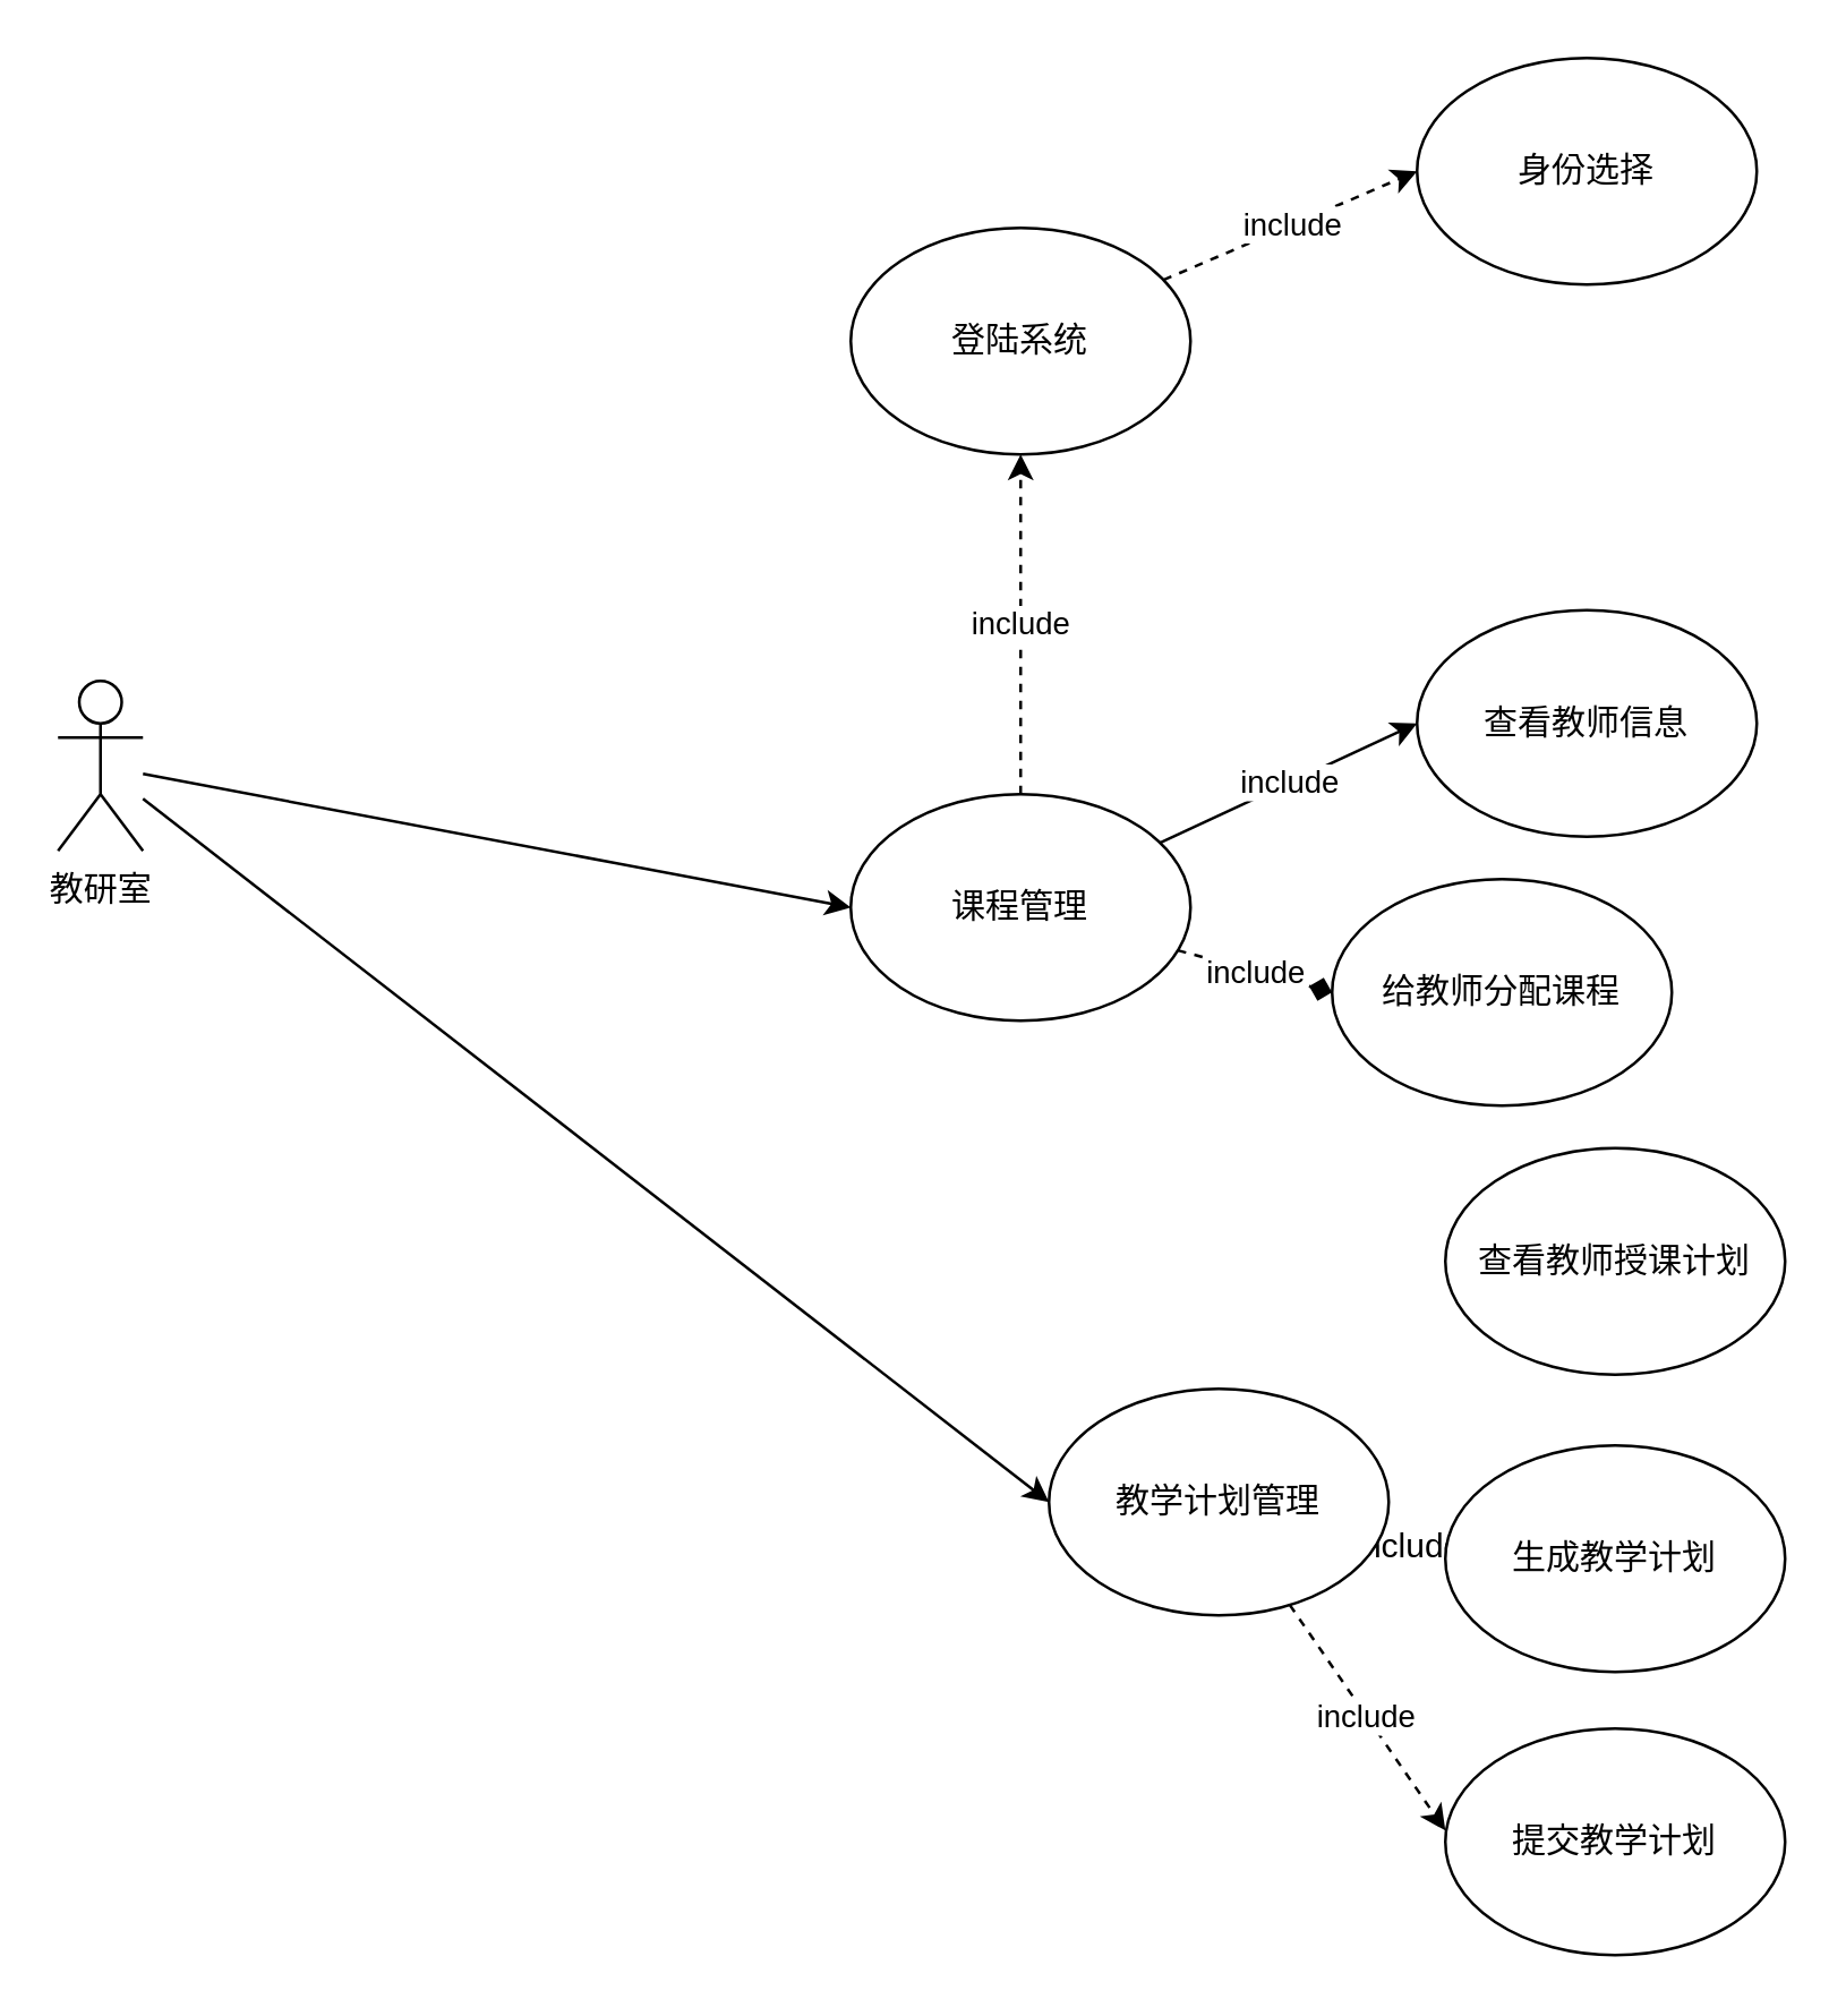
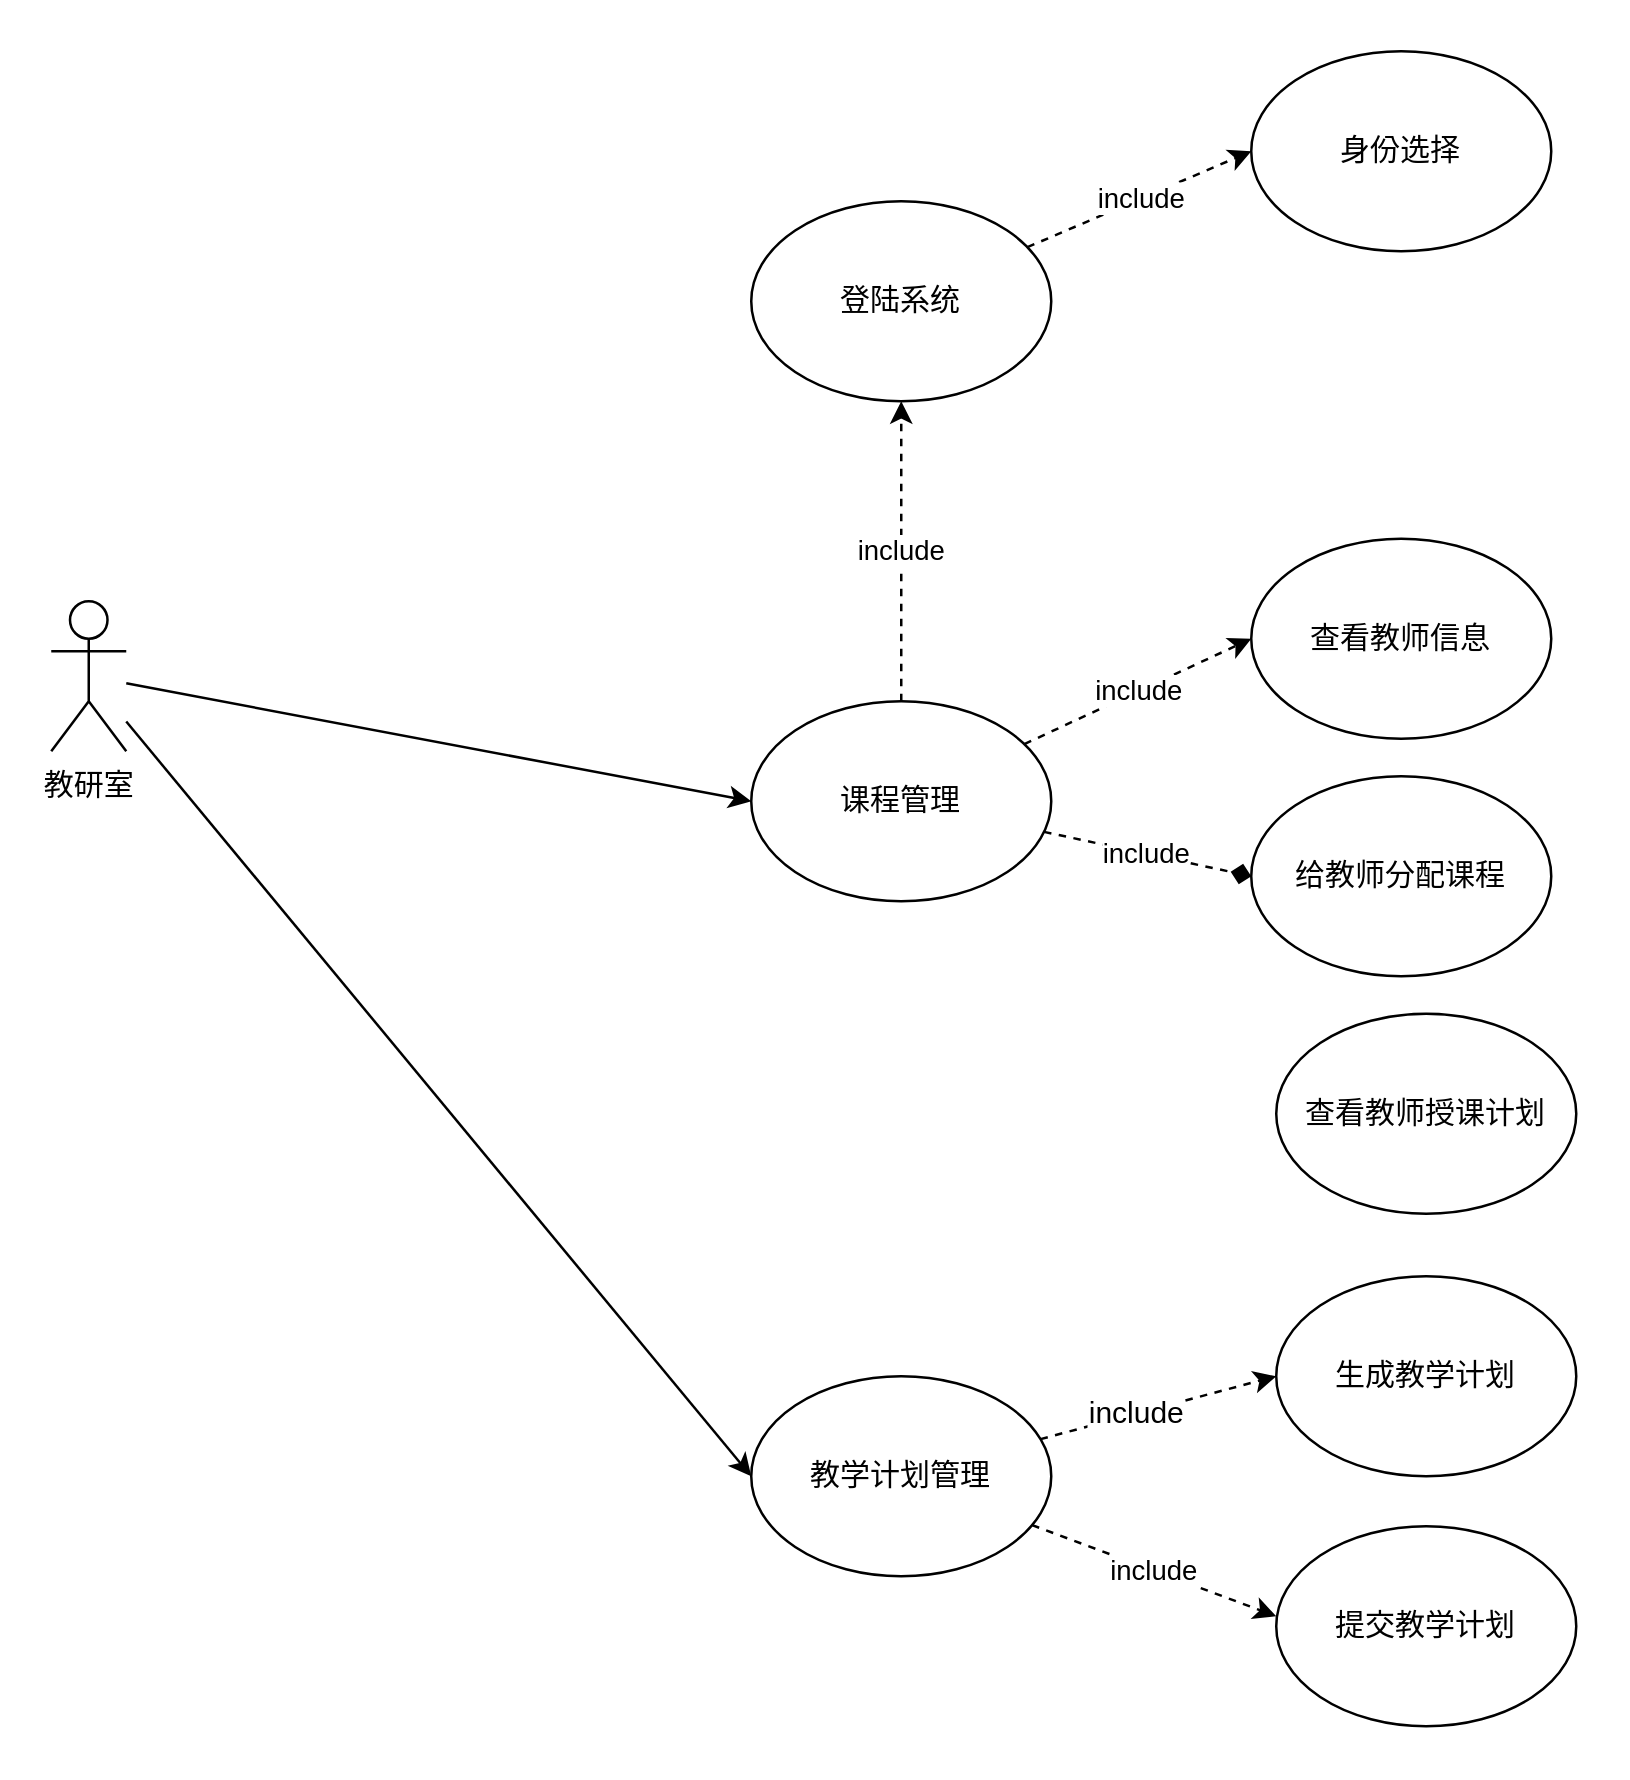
- <mxCell id="7" value="include" style="edgeStyle=none;rounded=0;orthogonalLoop=1;jettySize=auto;html=1;entryX=0;entryY=0.5;entryDx=0;entryDy=0;dashed=0;" edge="1" parent="1" source="10" target="16"><mxGeometry relative="1" as="geometry" /></mxCell>
+ <mxCell id="7" value="include" style="edgeStyle=none;rounded=0;orthogonalLoop=1;jettySize=auto;html=1;entryX=0;entryY=0.5;entryDx=0;entryDy=0;dashed=1;" edge="1" parent="1" source="10" target="16"><mxGeometry relative="1" as="geometry" /></mxCell>
- <mxCell id="17" value="给教师分配课程" style="ellipse;whiteSpace=wrap;html=1;" vertex="1" parent="1"><mxGeometry x="470" y="310" width="120" height="80" as="geometry" /></mxCell>
+ <mxCell id="17" value="给教师分配课程" style="ellipse;whiteSpace=wrap;html=1;" vertex="1" parent="1"><mxGeometry x="500" y="310" width="120" height="80" as="geometry" /></mxCell>
- <mxCell id="14" value="教学计划管理" style="ellipse;whiteSpace=wrap;html=1;" vertex="1" parent="1"><mxGeometry x="370" y="490" width="120" height="80" as="geometry" /></mxCell>
+ <mxCell id="14" value="教学计划管理" style="ellipse;whiteSpace=wrap;html=1;" vertex="1" parent="1"><mxGeometry x="300" y="550" width="120" height="80" as="geometry" /></mxCell>
